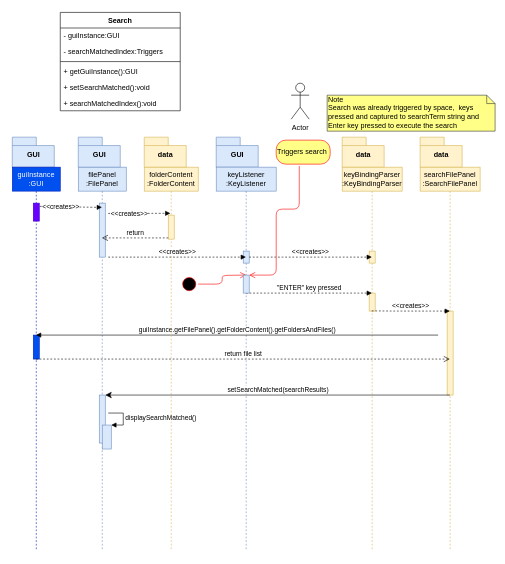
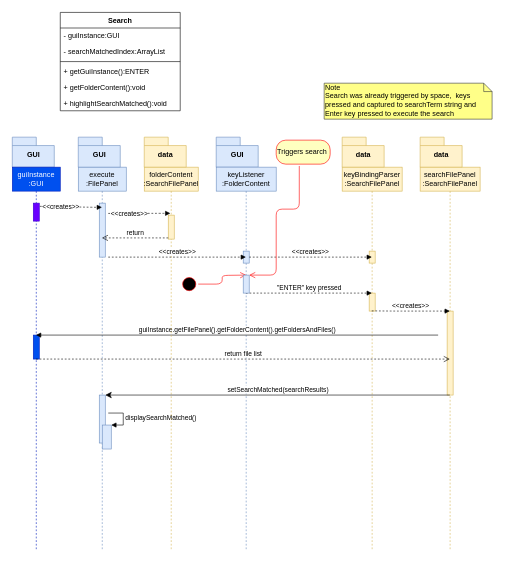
- <mxCell id="46" value="- searchMatchedIndex:Triggers" style="text;strokeColor=none;fillColor=none;align=left;verticalAlign=top;spacingLeft=4;spacingRight=4;overflow=hidden;rotatable=0;points=[[0,0.5],[1,0.5]];portConstraint=eastwest;" vertex="1" parent="44"><mxGeometry y="52" width="200" height="26" as="geometry" /></mxCell>
+ <mxCell id="46" value="- searchMatchedIndex:ArrayList" style="text;strokeColor=none;fillColor=none;align=left;verticalAlign=top;spacingLeft=4;spacingRight=4;overflow=hidden;rotatable=0;points=[[0,0.5],[1,0.5]];portConstraint=eastwest;" vertex="1" parent="44"><mxGeometry y="52" width="200" height="26" as="geometry" /></mxCell>
- <mxCell id="48" value="+ getGuiInstance():GUI" style="text;strokeColor=none;fillColor=none;align=left;verticalAlign=top;spacingLeft=4;spacingRight=4;overflow=hidden;rotatable=0;points=[[0,0.5],[1,0.5]];portConstraint=eastwest;" vertex="1" parent="44"><mxGeometry y="86" width="200" height="26" as="geometry" /></mxCell>
+ <mxCell id="48" value="+ getGuiInstance():ENTER" style="text;strokeColor=none;fillColor=none;align=left;verticalAlign=top;spacingLeft=4;spacingRight=4;overflow=hidden;rotatable=0;points=[[0,0.5],[1,0.5]];portConstraint=eastwest;" vertex="1" parent="44"><mxGeometry y="86" width="200" height="26" as="geometry" /></mxCell>
- <mxCell id="49" value="+ setSearchMatched():void" style="text;strokeColor=none;fillColor=none;align=left;verticalAlign=top;spacingLeft=4;spacingRight=4;overflow=hidden;rotatable=0;points=[[0,0.5],[1,0.5]];portConstraint=eastwest;" vertex="1" parent="44"><mxGeometry y="112" width="200" height="26" as="geometry" /></mxCell>
+ <mxCell id="49" value="+ getFolderContent():void" style="text;strokeColor=none;fillColor=none;align=left;verticalAlign=top;spacingLeft=4;spacingRight=4;overflow=hidden;rotatable=0;points=[[0,0.5],[1,0.5]];portConstraint=eastwest;" vertex="1" parent="44"><mxGeometry y="112" width="200" height="26" as="geometry" /></mxCell>
- <mxCell id="12" value="Actor" style="shape=umlActor;verticalLabelPosition=bottom;labelBackgroundColor=#ffffff;verticalAlign=top;html=1;" vertex="1" parent="1"><mxGeometry x="485" y="138" width="30" height="60" as="geometry" /></mxCell>
- <mxCell id="50" value="+ searchMatchedIndex():void" style="text;strokeColor=none;fillColor=none;align=left;verticalAlign=top;spacingLeft=4;spacingRight=4;overflow=hidden;rotatable=0;points=[[0,0.5],[1,0.5]];portConstraint=eastwest;" vertex="1" parent="44"><mxGeometry y="138" width="200" height="26" as="geometry" /></mxCell>
+ <mxCell id="50" value="+ highlightSearchMatched():void" style="text;strokeColor=none;fillColor=none;align=left;verticalAlign=top;spacingLeft=4;spacingRight=4;overflow=hidden;rotatable=0;points=[[0,0.5],[1,0.5]];portConstraint=eastwest;" vertex="1" parent="44"><mxGeometry y="138" width="200" height="26" as="geometry" /></mxCell>
- <mxCell id="42" value="Note&lt;br&gt;&lt;span style=&quot;text-align: center&quot;&gt;Search was already triggered by space,&amp;nbsp;&lt;/span&gt;&lt;span style=&quot;text-align: center&quot;&gt;&amp;nbsp;keys pressed&lt;/span&gt;&lt;span style=&quot;text-align: center&quot;&gt;&amp;nbsp;and captured to searchTerm string&amp;nbsp;&lt;/span&gt;&lt;span style=&quot;text-align: center&quot;&gt;and Enter key pressed&lt;/span&gt;&lt;span style=&quot;text-align: center&quot;&gt;&amp;nbsp;to execute the search&lt;/span&gt;" style="shape=note;whiteSpace=wrap;html=1;size=14;verticalAlign=top;align=left;spacingTop=-6;fillColor=#ffff88;strokeColor=#36393d;" vertex="1" parent="1"><mxGeometry x="545" y="158" width="280" height="60" as="geometry" /></mxCell>
+ <mxCell id="42" value="Note&lt;br&gt;&lt;span style=&quot;text-align: center&quot;&gt;Search was already triggered by space,&amp;nbsp;&lt;/span&gt;&lt;span style=&quot;text-align: center&quot;&gt;&amp;nbsp;keys pressed&lt;/span&gt;&lt;span style=&quot;text-align: center&quot;&gt;&amp;nbsp;and captured to searchTerm string&amp;nbsp;&lt;/span&gt;&lt;span style=&quot;text-align: center&quot;&gt;and Enter key pressed&lt;/span&gt;&lt;span style=&quot;text-align: center&quot;&gt;&amp;nbsp;to execute the search&lt;/span&gt;" style="shape=note;whiteSpace=wrap;html=1;size=14;verticalAlign=top;align=left;spacingTop=-6;fillColor=#ffff88;strokeColor=#36393d;" vertex="1" parent="1"><mxGeometry x="540" y="138" width="280" height="60" as="geometry" /></mxCell>
- <mxCell id="15" value="Triggers search&amp;nbsp;" style="rounded=1;whiteSpace=wrap;html=1;arcSize=40;fontColor=#000000;fillColor=#ffff88;strokeColor=#ff0000;" vertex="1" parent="1"><mxGeometry x="460" y="233" width="90" height="40" as="geometry" /></mxCell>
+ <mxCell id="15" value="Triggers search&amp;nbsp;" style="rounded=1;whiteSpace=wrap;html=1;arcSize=40;fontColor=#000000;fillColor=#ffffc0;strokeColor=#ff0000;" vertex="1" parent="1"><mxGeometry x="460" y="233" width="90" height="40" as="geometry" /></mxCell>
- <mxCell id="7" value="filePanel&lt;br&gt;:FilePanel" style="shape=umlLifeline;perimeter=lifelinePerimeter;whiteSpace=wrap;html=1;container=1;collapsible=0;recursiveResize=0;outlineConnect=0;fillColor=#dae8fc;strokeColor=#6c8ebf;" vertex="1" parent="1"><mxGeometry x="130" y="278" width="80" height="640" as="geometry" /></mxCell>
+ <mxCell id="7" value="execute&lt;br&gt;:FilePanel" style="shape=umlLifeline;perimeter=lifelinePerimeter;whiteSpace=wrap;html=1;container=1;collapsible=0;recursiveResize=0;outlineConnect=0;fillColor=#dae8fc;strokeColor=#6c8ebf;" vertex="1" parent="1"><mxGeometry x="130" y="278" width="80" height="640" as="geometry" /></mxCell>
- <mxCell id="28" value="folderContent&lt;br&gt;:FolderContent" style="shape=umlLifeline;perimeter=lifelinePerimeter;whiteSpace=wrap;html=1;container=1;collapsible=0;recursiveResize=0;outlineConnect=0;fillColor=#fff2cc;strokeColor=#d6b656;" vertex="1" parent="1"><mxGeometry x="240" y="278" width="90" height="640" as="geometry" /></mxCell>
+ <mxCell id="28" value="folderContent&lt;br&gt;:SearchFilePanel" style="shape=umlLifeline;perimeter=lifelinePerimeter;whiteSpace=wrap;html=1;container=1;collapsible=0;recursiveResize=0;outlineConnect=0;fillColor=#fff2cc;strokeColor=#d6b656;" vertex="1" parent="1"><mxGeometry x="240" y="278" width="90" height="640" as="geometry" /></mxCell>
- <mxCell id="13" value="keyListener&lt;br&gt;:KeyListener" style="shape=umlLifeline;perimeter=lifelinePerimeter;whiteSpace=wrap;html=1;container=1;collapsible=0;recursiveResize=0;outlineConnect=0;fillColor=#dae8fc;strokeColor=#6c8ebf;" vertex="1" parent="1"><mxGeometry x="360" y="278" width="100" height="640" as="geometry" /></mxCell>
+ <mxCell id="13" value="keyListener&lt;br&gt;:FolderContent" style="shape=umlLifeline;perimeter=lifelinePerimeter;whiteSpace=wrap;html=1;container=1;collapsible=0;recursiveResize=0;outlineConnect=0;fillColor=#dae8fc;strokeColor=#6c8ebf;" vertex="1" parent="1"><mxGeometry x="360" y="278" width="100" height="640" as="geometry" /></mxCell>
- <mxCell id="16" value="keyBindingParser&lt;br&gt;:KeyBindingParser" style="shape=umlLifeline;perimeter=lifelinePerimeter;whiteSpace=wrap;html=1;container=1;collapsible=0;recursiveResize=0;outlineConnect=0;fillColor=#fff2cc;strokeColor=#d6b656;" vertex="1" parent="1"><mxGeometry x="570" y="278" width="100" height="640" as="geometry" /></mxCell>
+ <mxCell id="16" value="keyBindingParser&lt;br&gt;:SearchFilePanel" style="shape=umlLifeline;perimeter=lifelinePerimeter;whiteSpace=wrap;html=1;container=1;collapsible=0;recursiveResize=0;outlineConnect=0;fillColor=#fff2cc;strokeColor=#d6b656;" vertex="1" parent="1"><mxGeometry x="570" y="278" width="100" height="640" as="geometry" /></mxCell>
